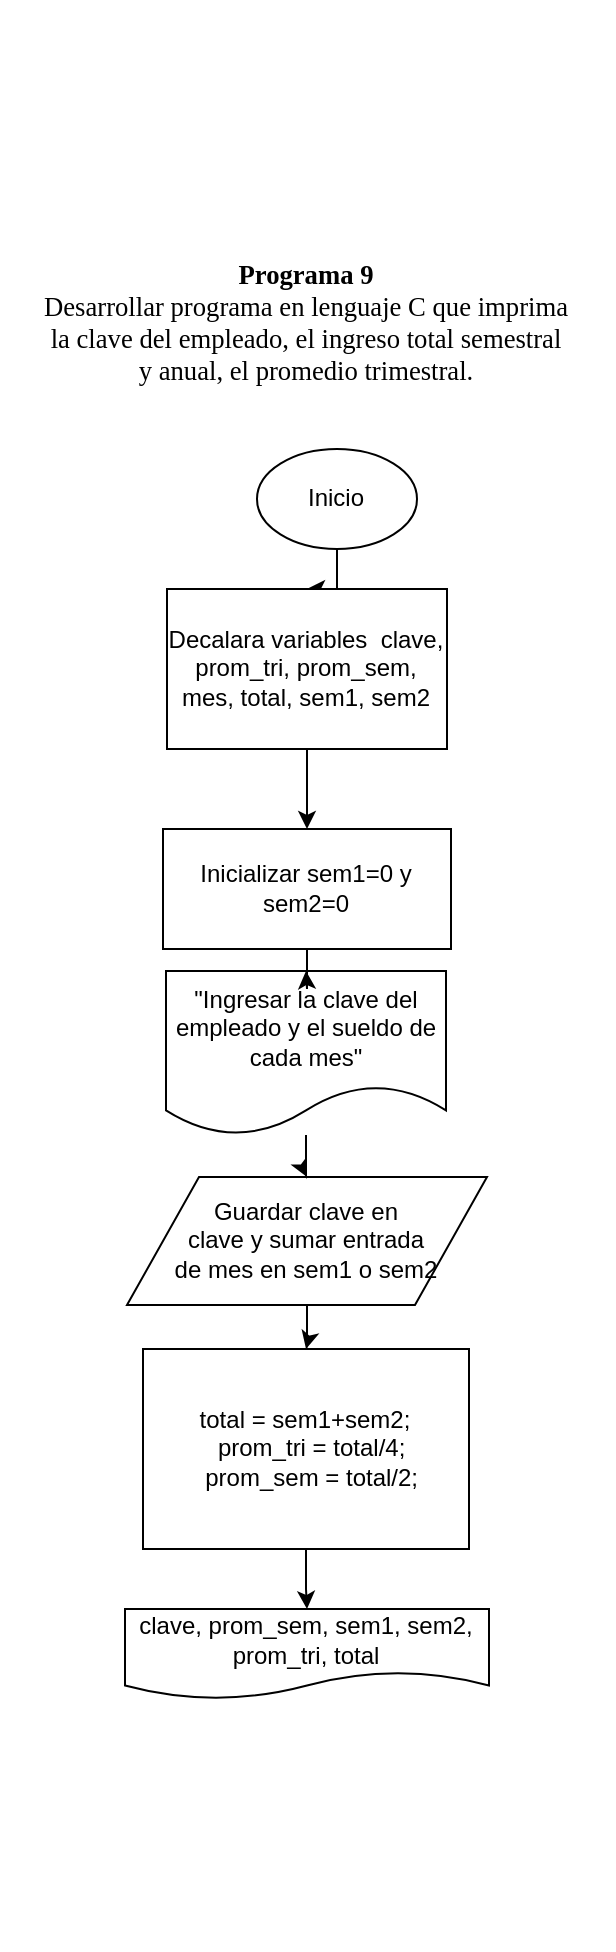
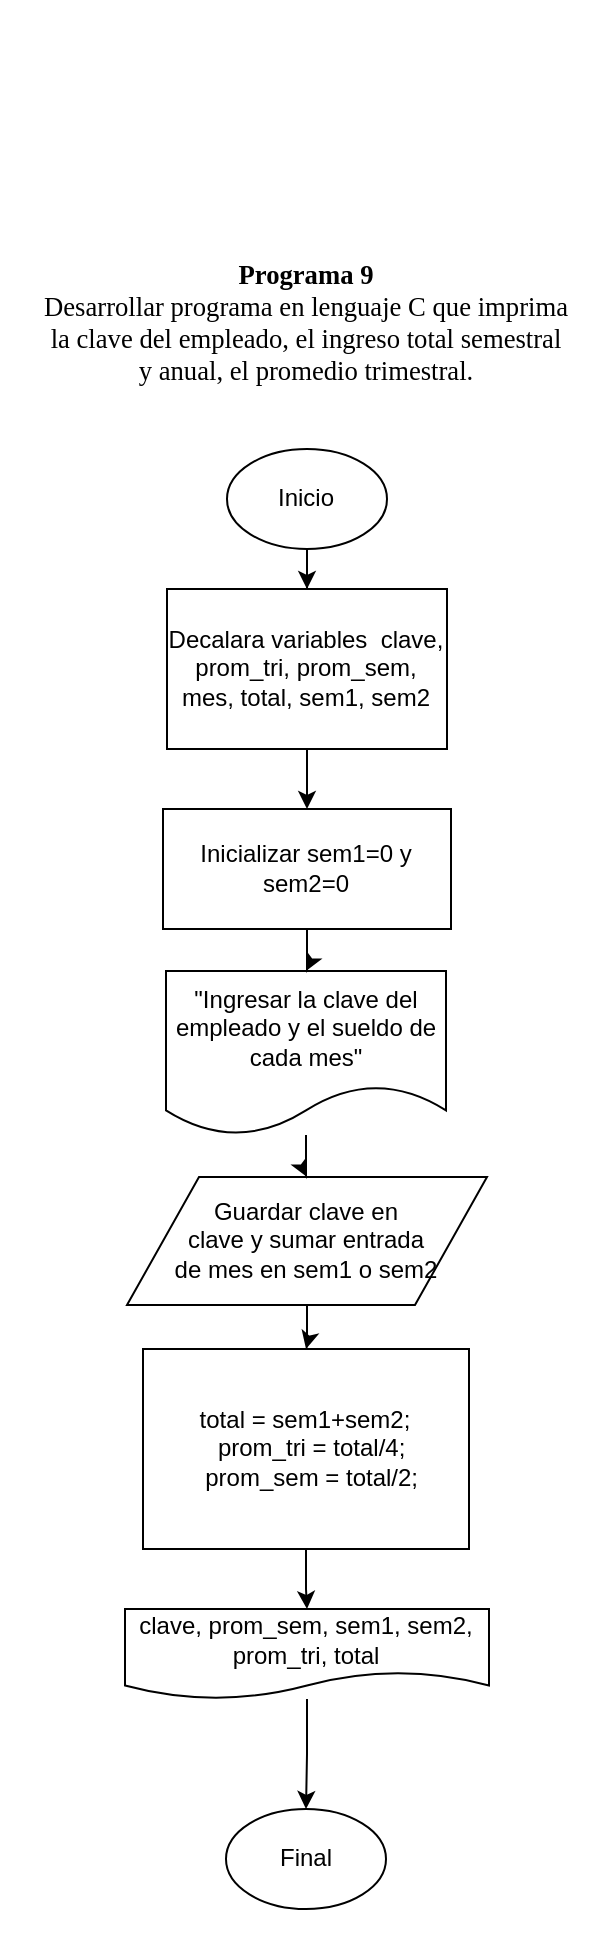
- <mxCell id="3" value="Inicio" style="ellipse;whiteSpace=wrap;html=1;" vertex="1" parent="1"><mxGeometry x="128" y="70" width="80" height="50" as="geometry" /></mxCell>
+ <mxCell id="3" value="Inicio" style="ellipse;whiteSpace=wrap;html=1;" vertex="1" parent="1"><mxGeometry x="113" y="70" width="80" height="50" as="geometry" /></mxCell>
- <mxCell id="17" value="Inicializar sem1=0 y sem2=0" style="rounded=0;whiteSpace=wrap;html=1;" vertex="1" parent="1"><mxGeometry x="81" y="260" width="144" height="60" as="geometry" /></mxCell>
+ <mxCell id="17" value="Inicializar sem1=0 y sem2=0" style="rounded=0;whiteSpace=wrap;html=1;" vertex="1" parent="1"><mxGeometry x="81" y="250" width="144" height="60" as="geometry" /></mxCell>
+ <mxCell id="13" value="" style="edgeStyle=orthogonalEdgeStyle;rounded=0;orthogonalLoop=1;jettySize=auto;html=1;" edge="1" parent="1" source="14" target="4"><mxGeometry relative="1" as="geometry" /></mxCell>
+ <mxCell id="4" value="Final" style="ellipse;whiteSpace=wrap;html=1;" vertex="1" parent="1"><mxGeometry x="112.5" y="750" width="80" height="50" as="geometry" /></mxCell>
